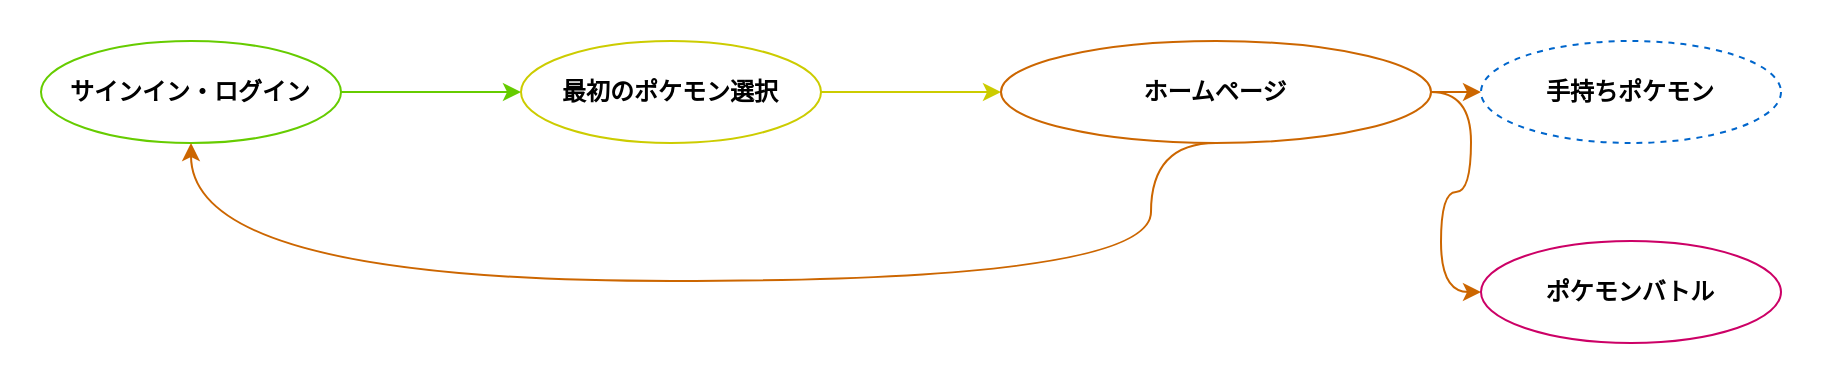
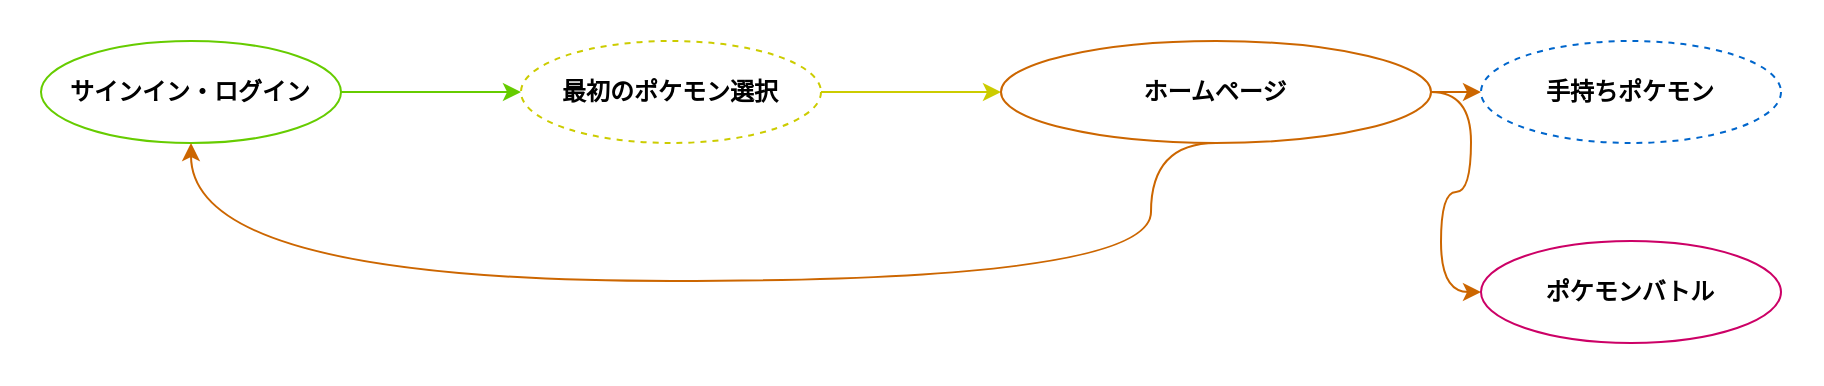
- <mxCell id="5" value="最初のポケモン選択" style="ellipse;whiteSpace=wrap;html=1;align=center;strokeColor=#CCCC00;fontStyle=1" vertex="1" parent="1"><mxGeometry x="260" y="20" width="150" height="51" as="geometry" /></mxCell>
+ <mxCell id="5" value="最初のポケモン選択" style="ellipse;whiteSpace=wrap;html=1;align=center;strokeColor=#CCCC00;fontStyle=1;dashed=1;" vertex="1" parent="1"><mxGeometry x="260" y="20" width="150" height="51" as="geometry" /></mxCell>
